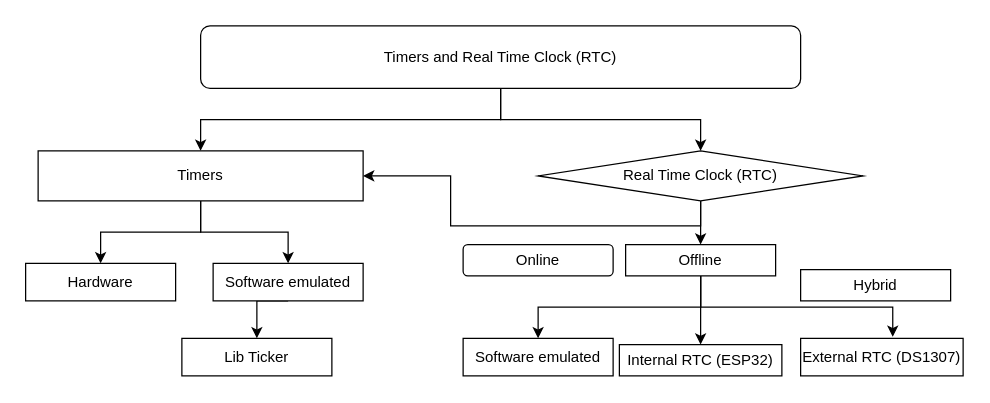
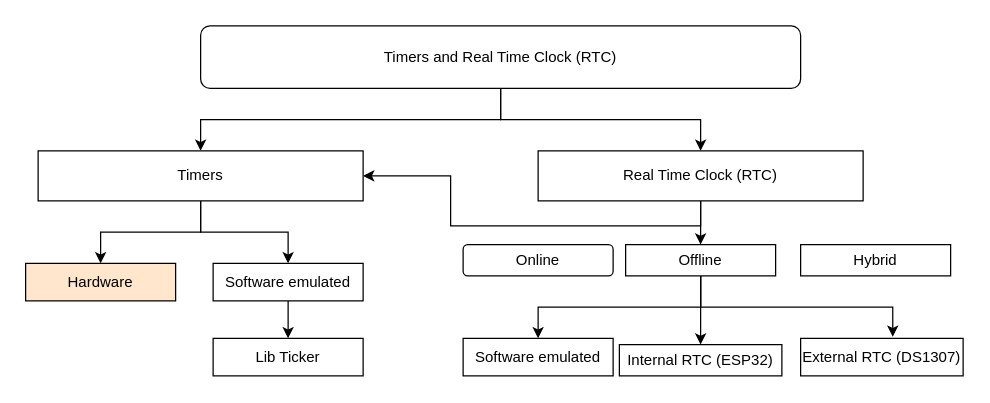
- <mxCell id="7" value="Real Time Clock (RTC)" style="rhombus;whiteSpace=wrap;html=1;" vertex="1" parent="1"><mxGeometry x="430" y="120" width="260" height="40" as="geometry" /></mxCell>
+ <mxCell id="7" value="Real Time Clock (RTC)" style="rounded=0;whiteSpace=wrap;html=1;" vertex="1" parent="1"><mxGeometry x="430" y="120" width="260" height="40" as="geometry" /></mxCell>
- <mxCell id="11" value="Hardware" style="rounded=0;whiteSpace=wrap;html=1;" vertex="1" parent="1"><mxGeometry x="20" y="210" width="120" height="30" as="geometry" /></mxCell>
+ <mxCell id="11" value="Hardware" style="rounded=0;whiteSpace=wrap;html=1;fillColor=#ffe6cc;" vertex="1" parent="1"><mxGeometry x="20" y="210" width="120" height="30" as="geometry" /></mxCell>
- <mxCell id="20" value="Hybrid" style="rounded=0;whiteSpace=wrap;html=1;" vertex="1" parent="1"><mxGeometry x="640" y="215" width="120" height="25" as="geometry" /></mxCell>
+ <mxCell id="20" value="Hybrid" style="rounded=0;whiteSpace=wrap;html=1;" vertex="1" parent="1"><mxGeometry x="640" y="195" width="120" height="25" as="geometry" /></mxCell>
- <mxCell id="14" value="Lib Ticker" style="rounded=0;whiteSpace=wrap;html=1;" vertex="1" parent="1"><mxGeometry x="145" y="270" width="120" height="30" as="geometry" /></mxCell>
+ <mxCell id="14" value="Lib Ticker" style="rounded=0;whiteSpace=wrap;html=1;" vertex="1" parent="1"><mxGeometry x="170" y="270" width="120" height="30" as="geometry" /></mxCell>
